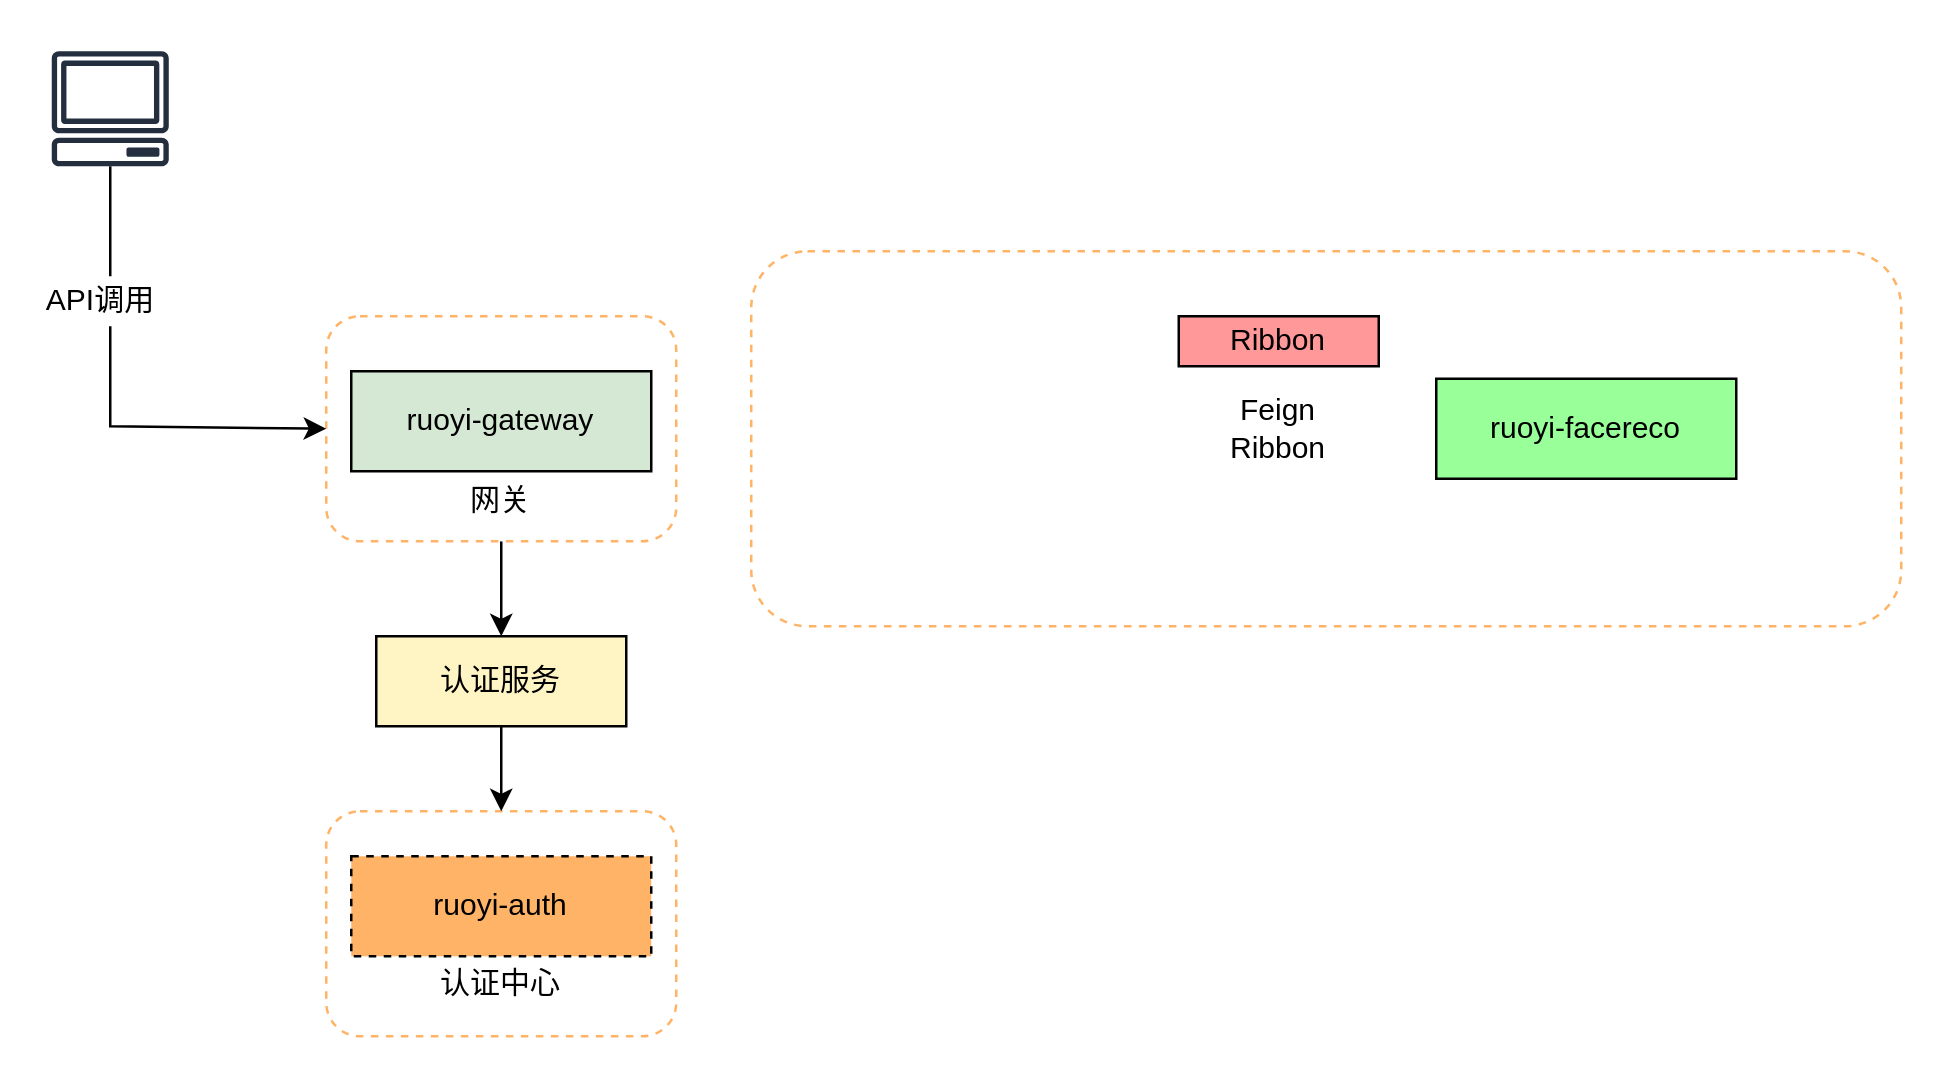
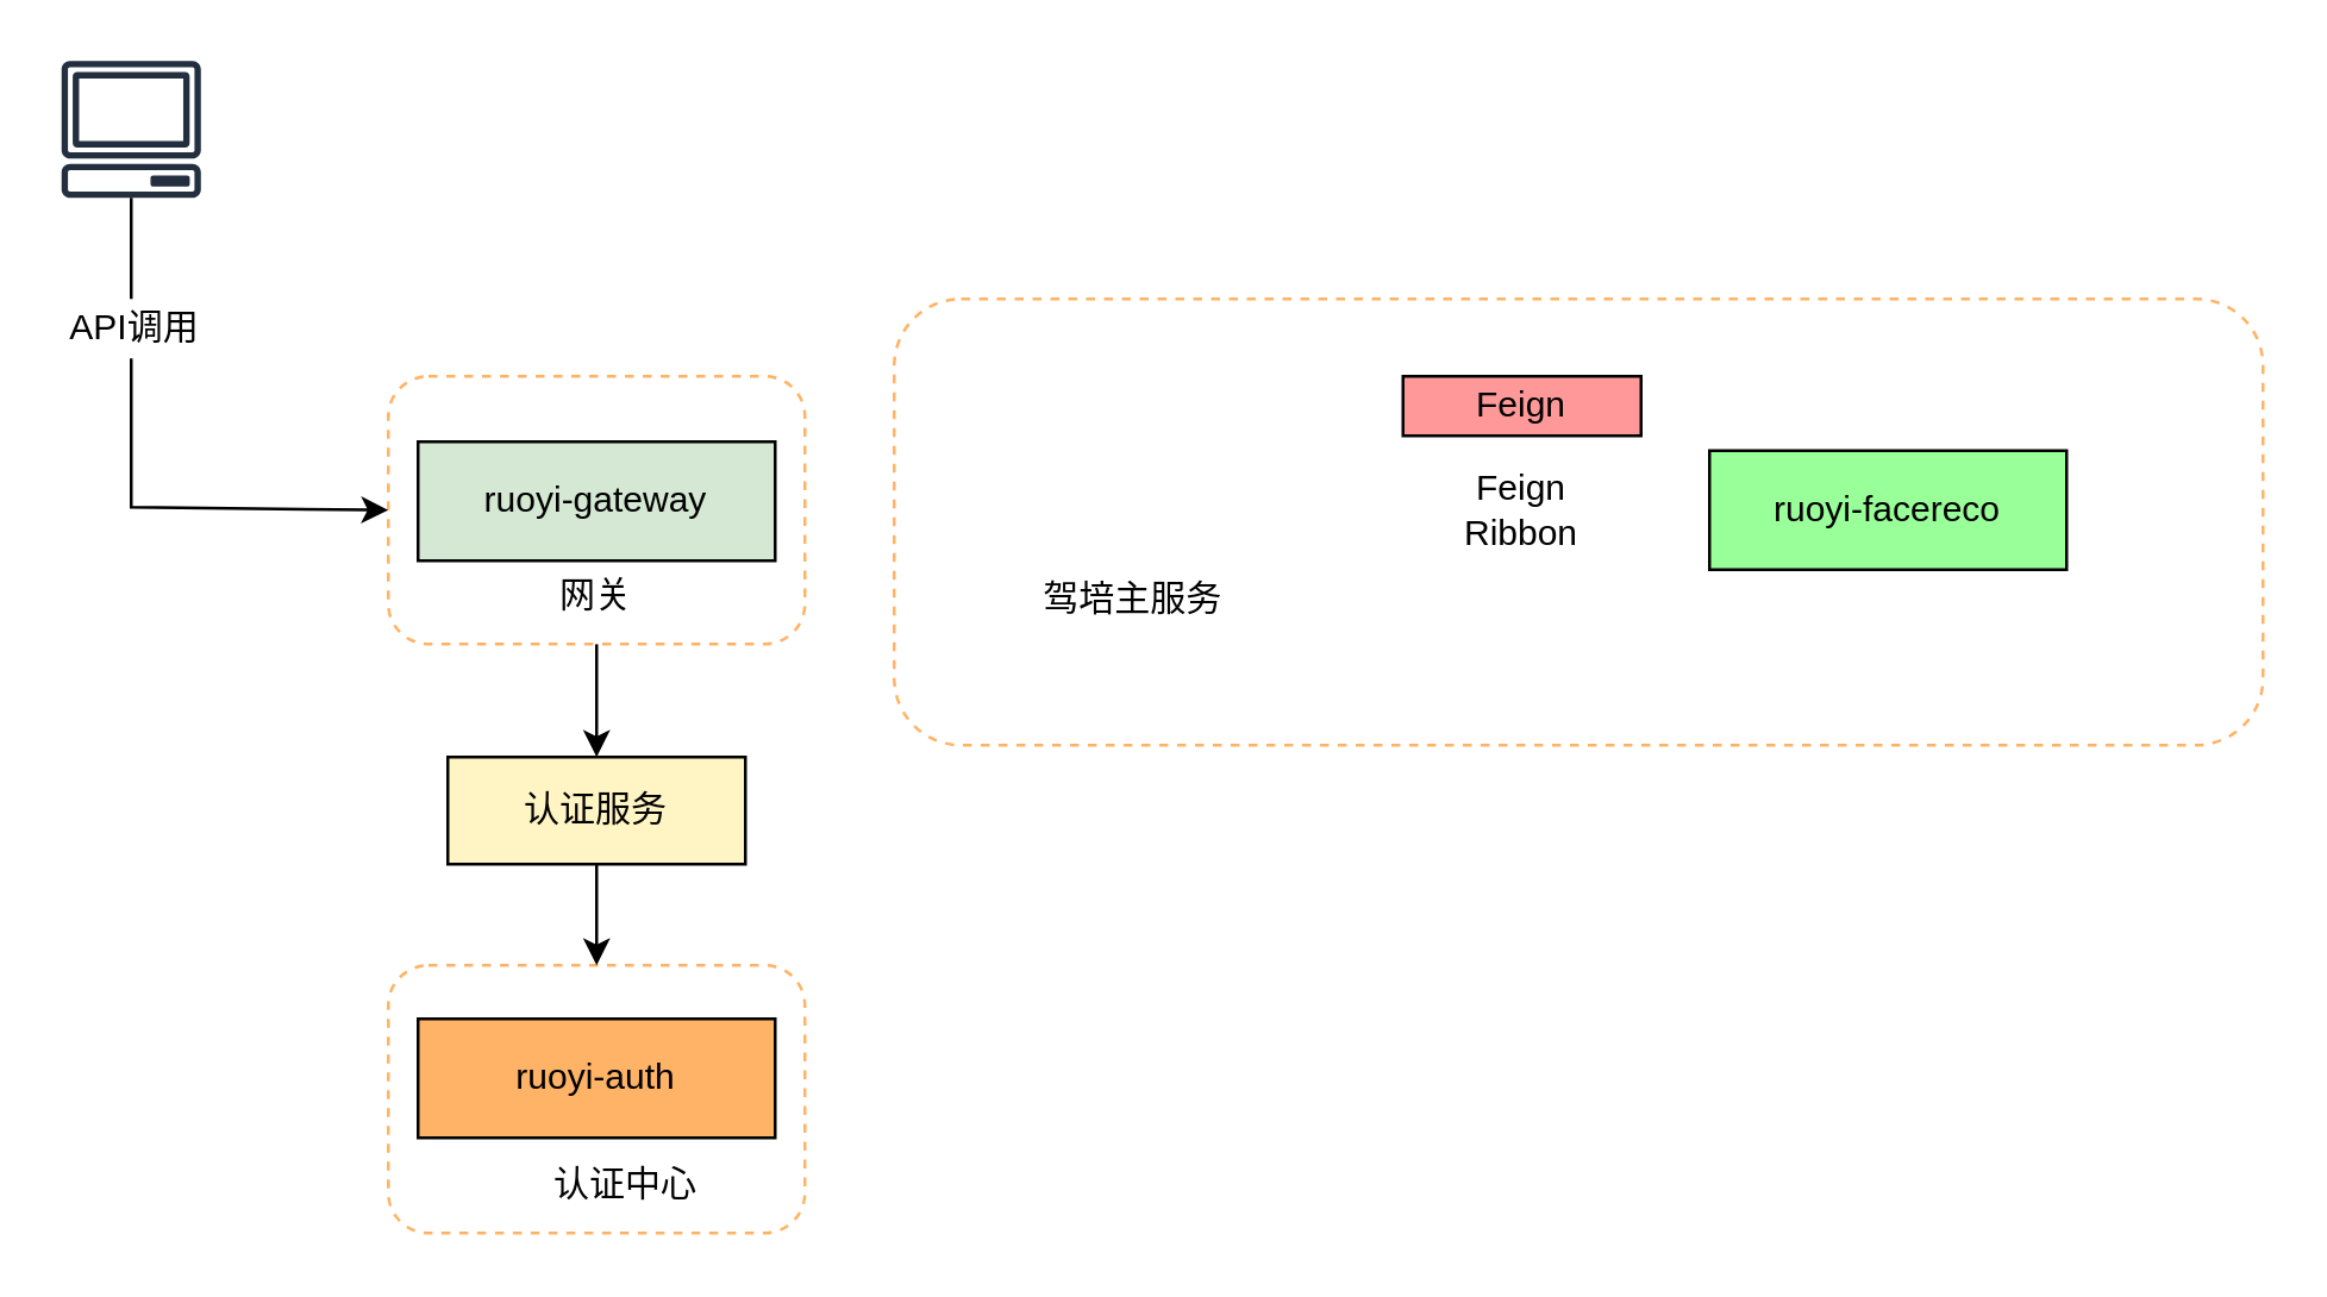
- <mxCell id="10" value="API调用" style="text;html=1;strokeColor=none;fillColor=#FFFFFF;align=center;verticalAlign=middle;whiteSpace=wrap;rounded=0;shadow=0;" vertex="1" parent="1"><mxGeometry x="15" y="110" width="50" height="20" as="geometry" /></mxCell>
+ <mxCell id="10" value="API调用" style="text;html=1;strokeColor=none;fillColor=#FFFFFF;align=center;verticalAlign=middle;whiteSpace=wrap;rounded=0;shadow=0;" vertex="1" parent="1"><mxGeometry x="20" y="100" width="50" height="20" as="geometry" /></mxCell>
- <mxCell id="18" value="Ribbon" style="rounded=0;whiteSpace=wrap;html=1;fillColor=#FF9999;" vertex="1" parent="1"><mxGeometry x="471" y="126" width="80" height="20" as="geometry" /></mxCell>
+ <mxCell id="18" value="Feign" style="rounded=0;whiteSpace=wrap;html=1;fillColor=#FF9999;" vertex="1" parent="1"><mxGeometry x="471" y="126" width="80" height="20" as="geometry" /></mxCell>
+ <mxCell id="15" value="驾培主服务" style="text;html=1;strokeColor=none;fillColor=none;align=center;verticalAlign=middle;whiteSpace=wrap;rounded=0;" vertex="1" parent="1"><mxGeometry x="347.5" y="191" width="65" height="20" as="geometry" /></mxCell>
- <mxCell id="13" value="ruoyi-auth" style="rounded=0;whiteSpace=wrap;html=1;fillColor=#FFB366;dashed=1;" vertex="1" parent="1"><mxGeometry x="140" y="342" width="120" height="40" as="geometry" /></mxCell>
+ <mxCell id="13" value="ruoyi-auth" style="rounded=0;whiteSpace=wrap;html=1;fillColor=#FFB366;" vertex="1" parent="1"><mxGeometry x="140" y="342" width="120" height="40" as="geometry" /></mxCell>
- <mxCell id="14" value="认证中心" style="text;html=1;strokeColor=none;fillColor=none;align=center;verticalAlign=middle;whiteSpace=wrap;rounded=0;" vertex="1" parent="1"><mxGeometry x="175" y="383" width="50" height="20" as="geometry" /></mxCell>
+ <mxCell id="14" value="认证中心" style="text;html=1;strokeColor=none;fillColor=none;align=center;verticalAlign=middle;whiteSpace=wrap;rounded=0;" vertex="1" parent="1"><mxGeometry x="185" y="388" width="50" height="20" as="geometry" /></mxCell>
